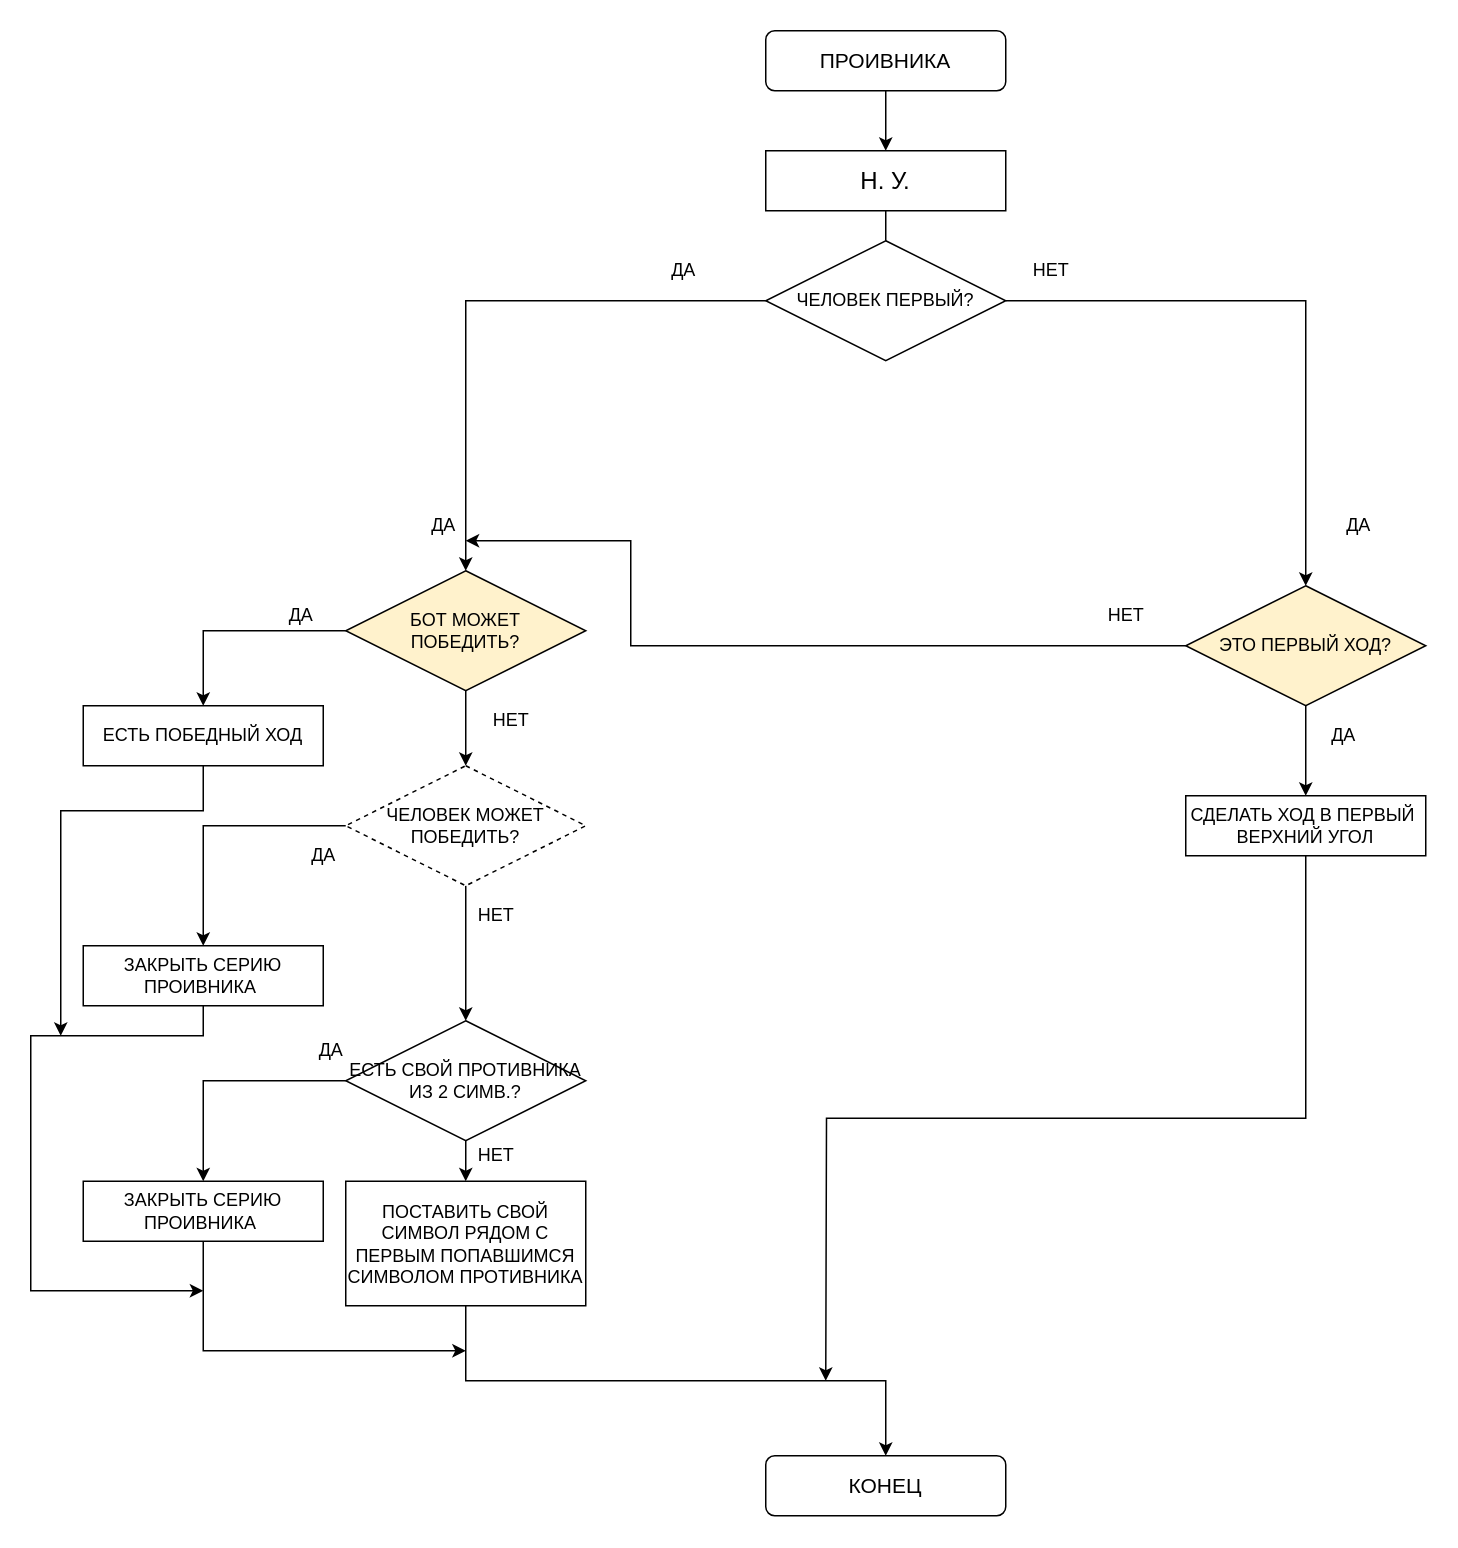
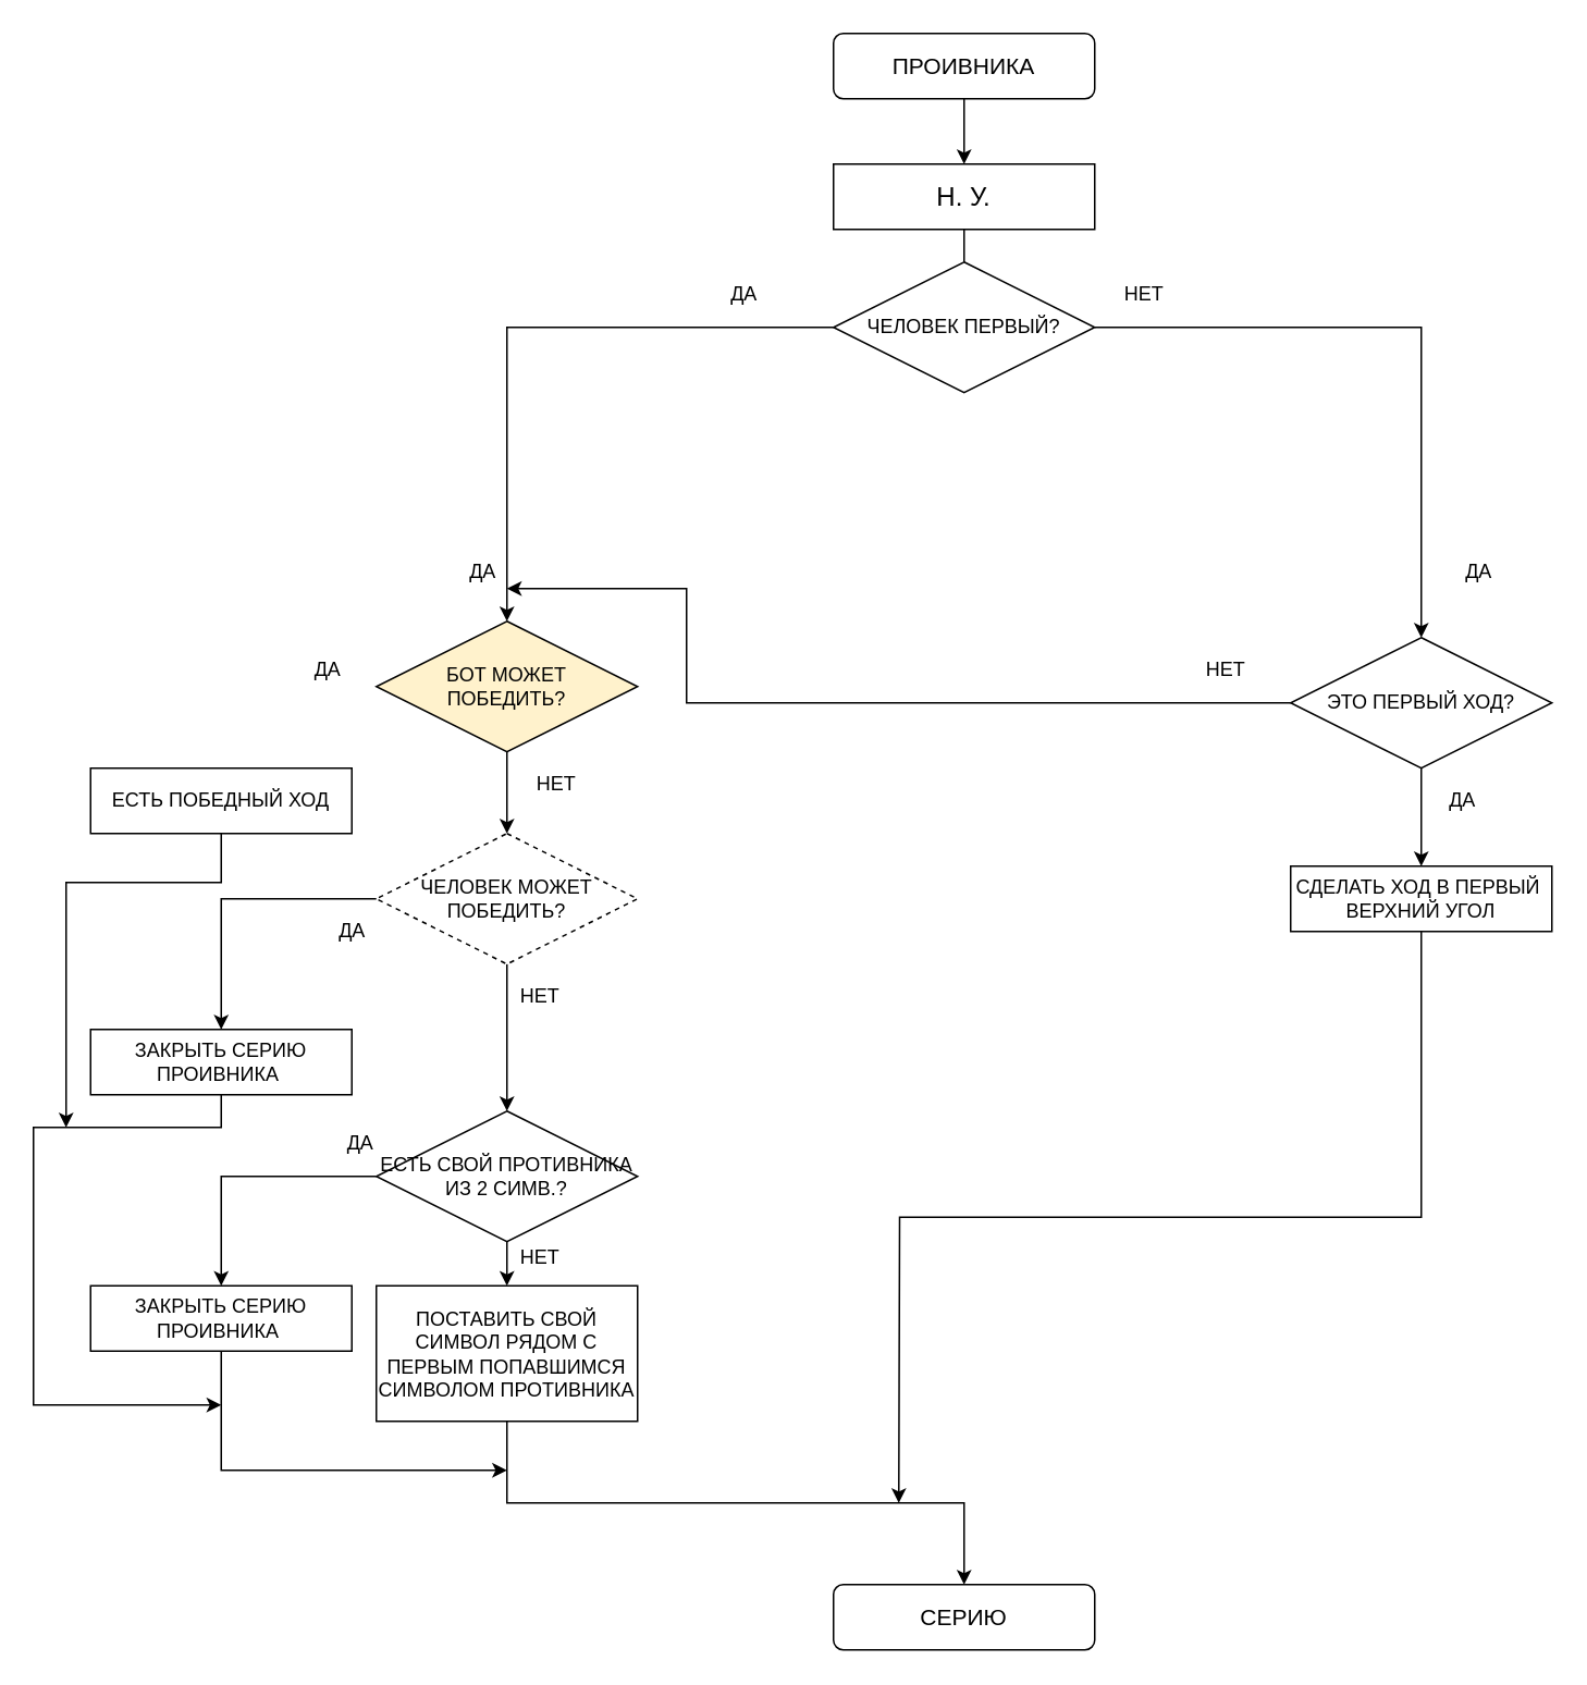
- <mxCell id="12" style="edgeStyle=orthogonalEdgeStyle;rounded=0;orthogonalLoop=1;jettySize=auto;html=1;exitX=0;exitY=0.5;exitDx=0;exitDy=0;entryX=0.5;entryY=0;entryDx=0;entryDy=0;" edge="1" parent="1" source="14" target="17"><mxGeometry relative="1" as="geometry" /></mxCell>
- <mxCell id="33" value="ЭТО ПЕРВЫЙ ХОД?" style="rhombus;whiteSpace=wrap;html=1;fillColor=#fff2cc;" vertex="1" parent="1"><mxGeometry x="790" y="390" width="160" height="80" as="geometry" /></mxCell>
+ <mxCell id="33" value="ЭТО ПЕРВЫЙ ХОД?" style="rhombus;whiteSpace=wrap;html=1;" vertex="1" parent="1"><mxGeometry x="790" y="390" width="160" height="80" as="geometry" /></mxCell>
- <mxCell id="42" value="&lt;font style=&quot;font-size: 14px&quot;&gt;КОНЕЦ&lt;/font&gt;" style="rounded=1;whiteSpace=wrap;html=1;" vertex="1" parent="1"><mxGeometry x="510" y="970" width="160" height="40" as="geometry" /></mxCell>
+ <mxCell id="42" value="&lt;font style=&quot;font-size: 14px&quot;&gt;СЕРИЮ&lt;/font&gt;" style="rounded=1;whiteSpace=wrap;html=1;" vertex="1" parent="1"><mxGeometry x="510" y="970" width="160" height="40" as="geometry" /></mxCell>
